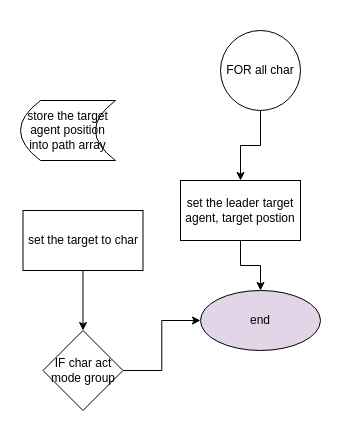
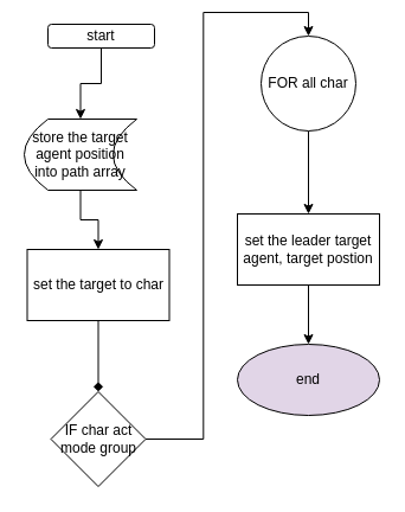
+ <mxCell id="3" value="start" style="rounded=1;whiteSpace=wrap;html=1;" vertex="1" parent="1"><mxGeometry x="40" y="20" width="90" height="20" as="geometry" /></mxCell>
+ <mxCell id="2" value="" style="edgeStyle=orthogonalEdgeStyle;rounded=0;orthogonalLoop=1;jettySize=auto;html=1;" edge="1" parent="1" source="3" target="5"><mxGeometry relative="1" as="geometry" /></mxCell>
+ <mxCell id="4" value="" style="edgeStyle=orthogonalEdgeStyle;rounded=0;orthogonalLoop=1;jettySize=auto;html=1;" edge="1" parent="1" source="5" target="7"><mxGeometry relative="1" as="geometry" /></mxCell>
- <mxCell id="13" value="set the leader target agent, target postion" style="whiteSpace=wrap;html=1;" vertex="1" parent="1"><mxGeometry x="180" y="180" width="120" height="60" as="geometry" /></mxCell>
+ <mxCell id="13" value="set the leader target agent, target postion" style="whiteSpace=wrap;html=1;" vertex="1" parent="1"><mxGeometry x="200" y="180" width="120" height="60" as="geometry" /></mxCell>
- <mxCell id="6" value="" style="edgeStyle=orthogonalEdgeStyle;rounded=0;orthogonalLoop=1;jettySize=auto;html=1;" edge="1" parent="1" source="7" target="9"><mxGeometry relative="1" as="geometry" /></mxCell>
+ <mxCell id="6" value="" style="edgeStyle=orthogonalEdgeStyle;rounded=0;orthogonalLoop=1;jettySize=auto;html=1;endArrow=diamond;" edge="1" parent="1" source="7" target="9"><mxGeometry relative="1" as="geometry" /></mxCell>
- <mxCell id="8" style="edgeStyle=orthogonalEdgeStyle;rounded=0;orthogonalLoop=1;jettySize=auto;html=1;" edge="1" parent="1" source="9" target="14"><mxGeometry relative="1" as="geometry" /></mxCell>
+ <mxCell id="8" style="edgeStyle=orthogonalEdgeStyle;rounded=0;orthogonalLoop=1;jettySize=auto;html=1;entryX=0.5;entryY=0;entryDx=0;entryDy=0;" edge="1" parent="1" source="9" target="11"><mxGeometry relative="1" as="geometry" /></mxCell>
